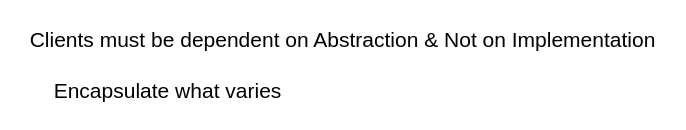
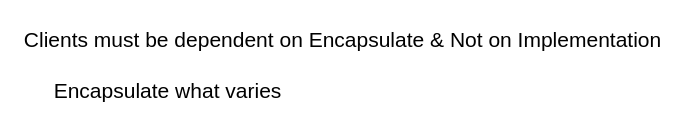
- <mxCell id="2" value="Clients must be dependent on Abstraction &amp;amp; Not on Implementation" style="text;html=1;align=center;verticalAlign=middle;resizable=0;points=[];autosize=1;strokeColor=none;fillColor=none;fontSize=21;" parent="1" vertex="1"><mxGeometry x="20" y="20" width="644" height="37" as="geometry" /></mxCell>
+ <mxCell id="2" value="Clients must be dependent on Encapsulate &amp;amp; Not on Implementation" style="text;html=1;align=center;verticalAlign=middle;resizable=0;points=[];autosize=1;strokeColor=none;fillColor=none;fontSize=21;" parent="1" vertex="1"><mxGeometry x="20" y="20" width="644" height="37" as="geometry" /></mxCell>
